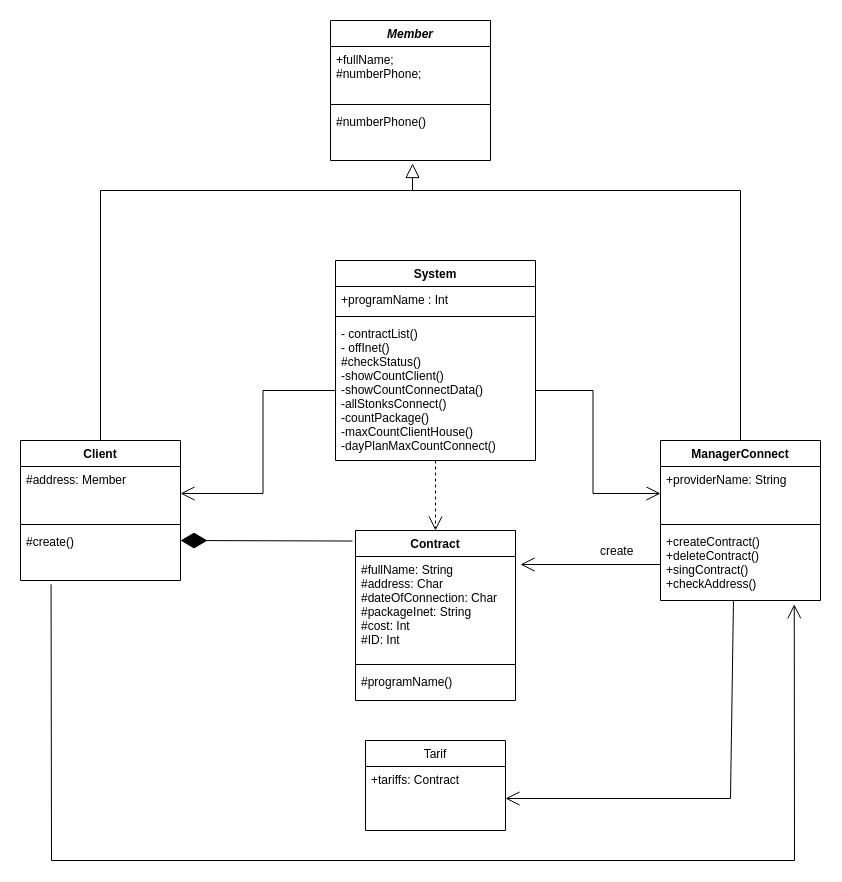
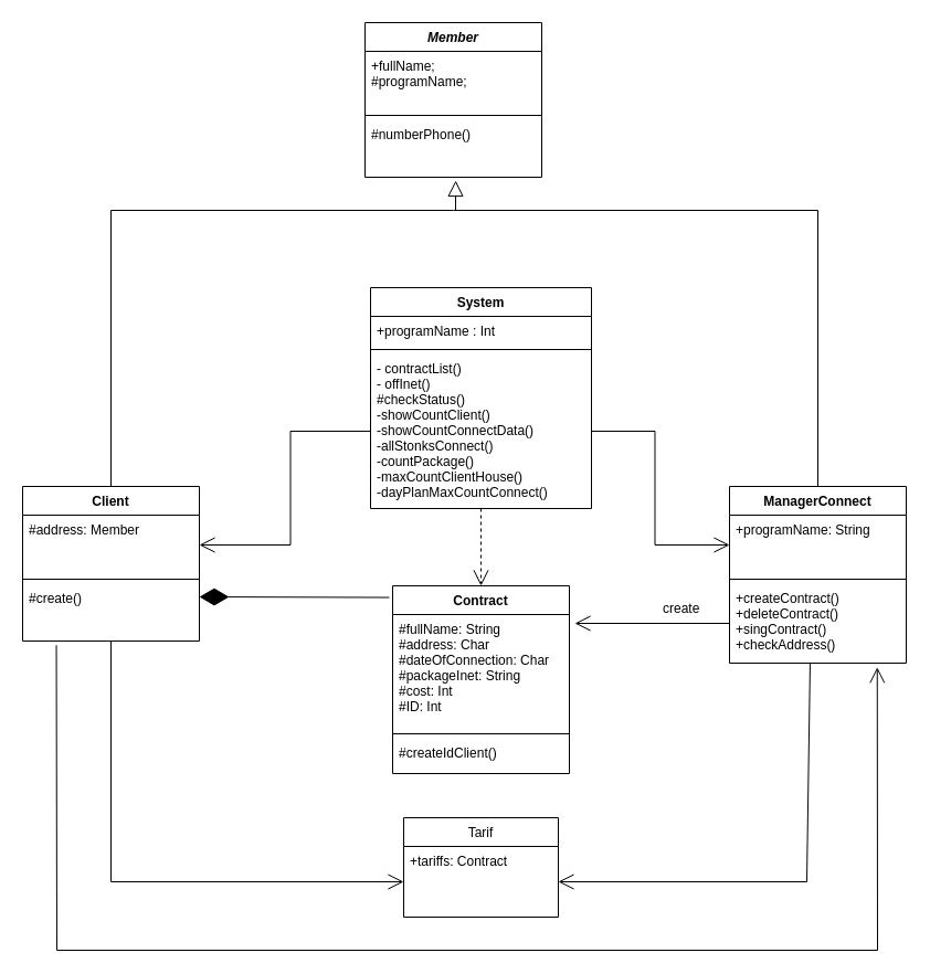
- <mxCell id="19" value="+fullName;&#10;#numberPhone;" style="text;strokeColor=none;fillColor=none;align=left;verticalAlign=top;spacingLeft=4;spacingRight=4;overflow=hidden;rotatable=0;points=[[0,0.5],[1,0.5]];portConstraint=eastwest;" parent="18" vertex="1"><mxGeometry y="26" width="160" height="54" as="geometry" /></mxCell>
+ <mxCell id="19" value="+fullName;&#10;#programName;" style="text;strokeColor=none;fillColor=none;align=left;verticalAlign=top;spacingLeft=4;spacingRight=4;overflow=hidden;rotatable=0;points=[[0,0.5],[1,0.5]];portConstraint=eastwest;" parent="18" vertex="1"><mxGeometry y="26" width="160" height="54" as="geometry" /></mxCell>
- <mxCell id="14" value="+providerName: String" style="text;strokeColor=none;fillColor=none;align=left;verticalAlign=top;spacingLeft=4;spacingRight=4;overflow=hidden;rotatable=0;points=[[0,0.5],[1,0.5]];portConstraint=eastwest;" parent="13" vertex="1"><mxGeometry y="26" width="160" height="54" as="geometry" /></mxCell>
+ <mxCell id="14" value="+programName: String" style="text;strokeColor=none;fillColor=none;align=left;verticalAlign=top;spacingLeft=4;spacingRight=4;overflow=hidden;rotatable=0;points=[[0,0.5],[1,0.5]];portConstraint=eastwest;" parent="13" vertex="1"><mxGeometry y="26" width="160" height="54" as="geometry" /></mxCell>
- <mxCell id="5" value="#programName()" style="text;strokeColor=none;fillColor=none;align=left;verticalAlign=top;spacingLeft=4;spacingRight=4;overflow=hidden;rotatable=0;points=[[0,0.5],[1,0.5]];portConstraint=eastwest;" parent="2" vertex="1"><mxGeometry y="138" width="160" height="32" as="geometry" /></mxCell>
+ <mxCell id="5" value="#createIdClient()" style="text;strokeColor=none;fillColor=none;align=left;verticalAlign=top;spacingLeft=4;spacingRight=4;overflow=hidden;rotatable=0;points=[[0,0.5],[1,0.5]];portConstraint=eastwest;" parent="2" vertex="1"><mxGeometry y="138" width="160" height="32" as="geometry" /></mxCell>
+ <mxCell id="7" style="edgeStyle=orthogonalEdgeStyle;rounded=0;orthogonalLoop=1;jettySize=auto;html=1;entryX=0;entryY=0.5;entryDx=0;entryDy=0;endArrow=open;endFill=0;endSize=12;" parent="1" source="8" target="33" edge="1"><mxGeometry relative="1" as="geometry" /></mxCell>
